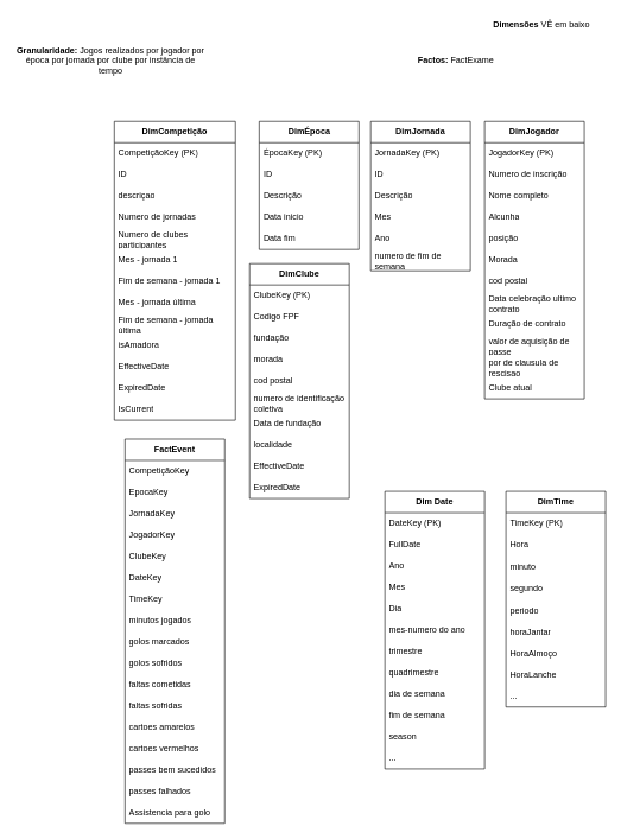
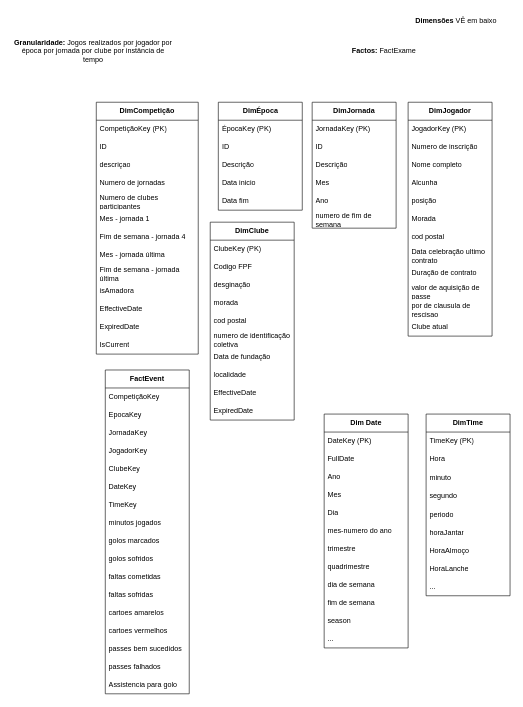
- <mxCell id="12" value="Fim de semana - jornada 1" style="text;strokeColor=none;fillColor=none;align=left;verticalAlign=middle;spacingLeft=4;spacingRight=4;overflow=hidden;points=[[0,0.5],[1,0.5]];portConstraint=eastwest;rotatable=0;whiteSpace=wrap;html=1;" vertex="1" parent="5"><mxGeometry y="210" width="170" height="30" as="geometry" /></mxCell>
+ <mxCell id="12" value="Fim de semana - jornada 4" style="text;strokeColor=none;fillColor=none;align=left;verticalAlign=middle;spacingLeft=4;spacingRight=4;overflow=hidden;points=[[0,0.5],[1,0.5]];portConstraint=eastwest;rotatable=0;whiteSpace=wrap;html=1;" vertex="1" parent="5"><mxGeometry y="210" width="170" height="30" as="geometry" /></mxCell>
- <mxCell id="89" value="fundação" style="text;strokeColor=none;fillColor=none;align=left;verticalAlign=middle;spacingLeft=4;spacingRight=4;overflow=hidden;points=[[0,0.5],[1,0.5]];portConstraint=eastwest;rotatable=0;whiteSpace=wrap;html=1;" vertex="1" parent="86"><mxGeometry y="90" width="140" height="30" as="geometry" /></mxCell>
+ <mxCell id="89" value="desginação" style="text;strokeColor=none;fillColor=none;align=left;verticalAlign=middle;spacingLeft=4;spacingRight=4;overflow=hidden;points=[[0,0.5],[1,0.5]];portConstraint=eastwest;rotatable=0;whiteSpace=wrap;html=1;" vertex="1" parent="86"><mxGeometry y="90" width="140" height="30" as="geometry" /></mxCell>
